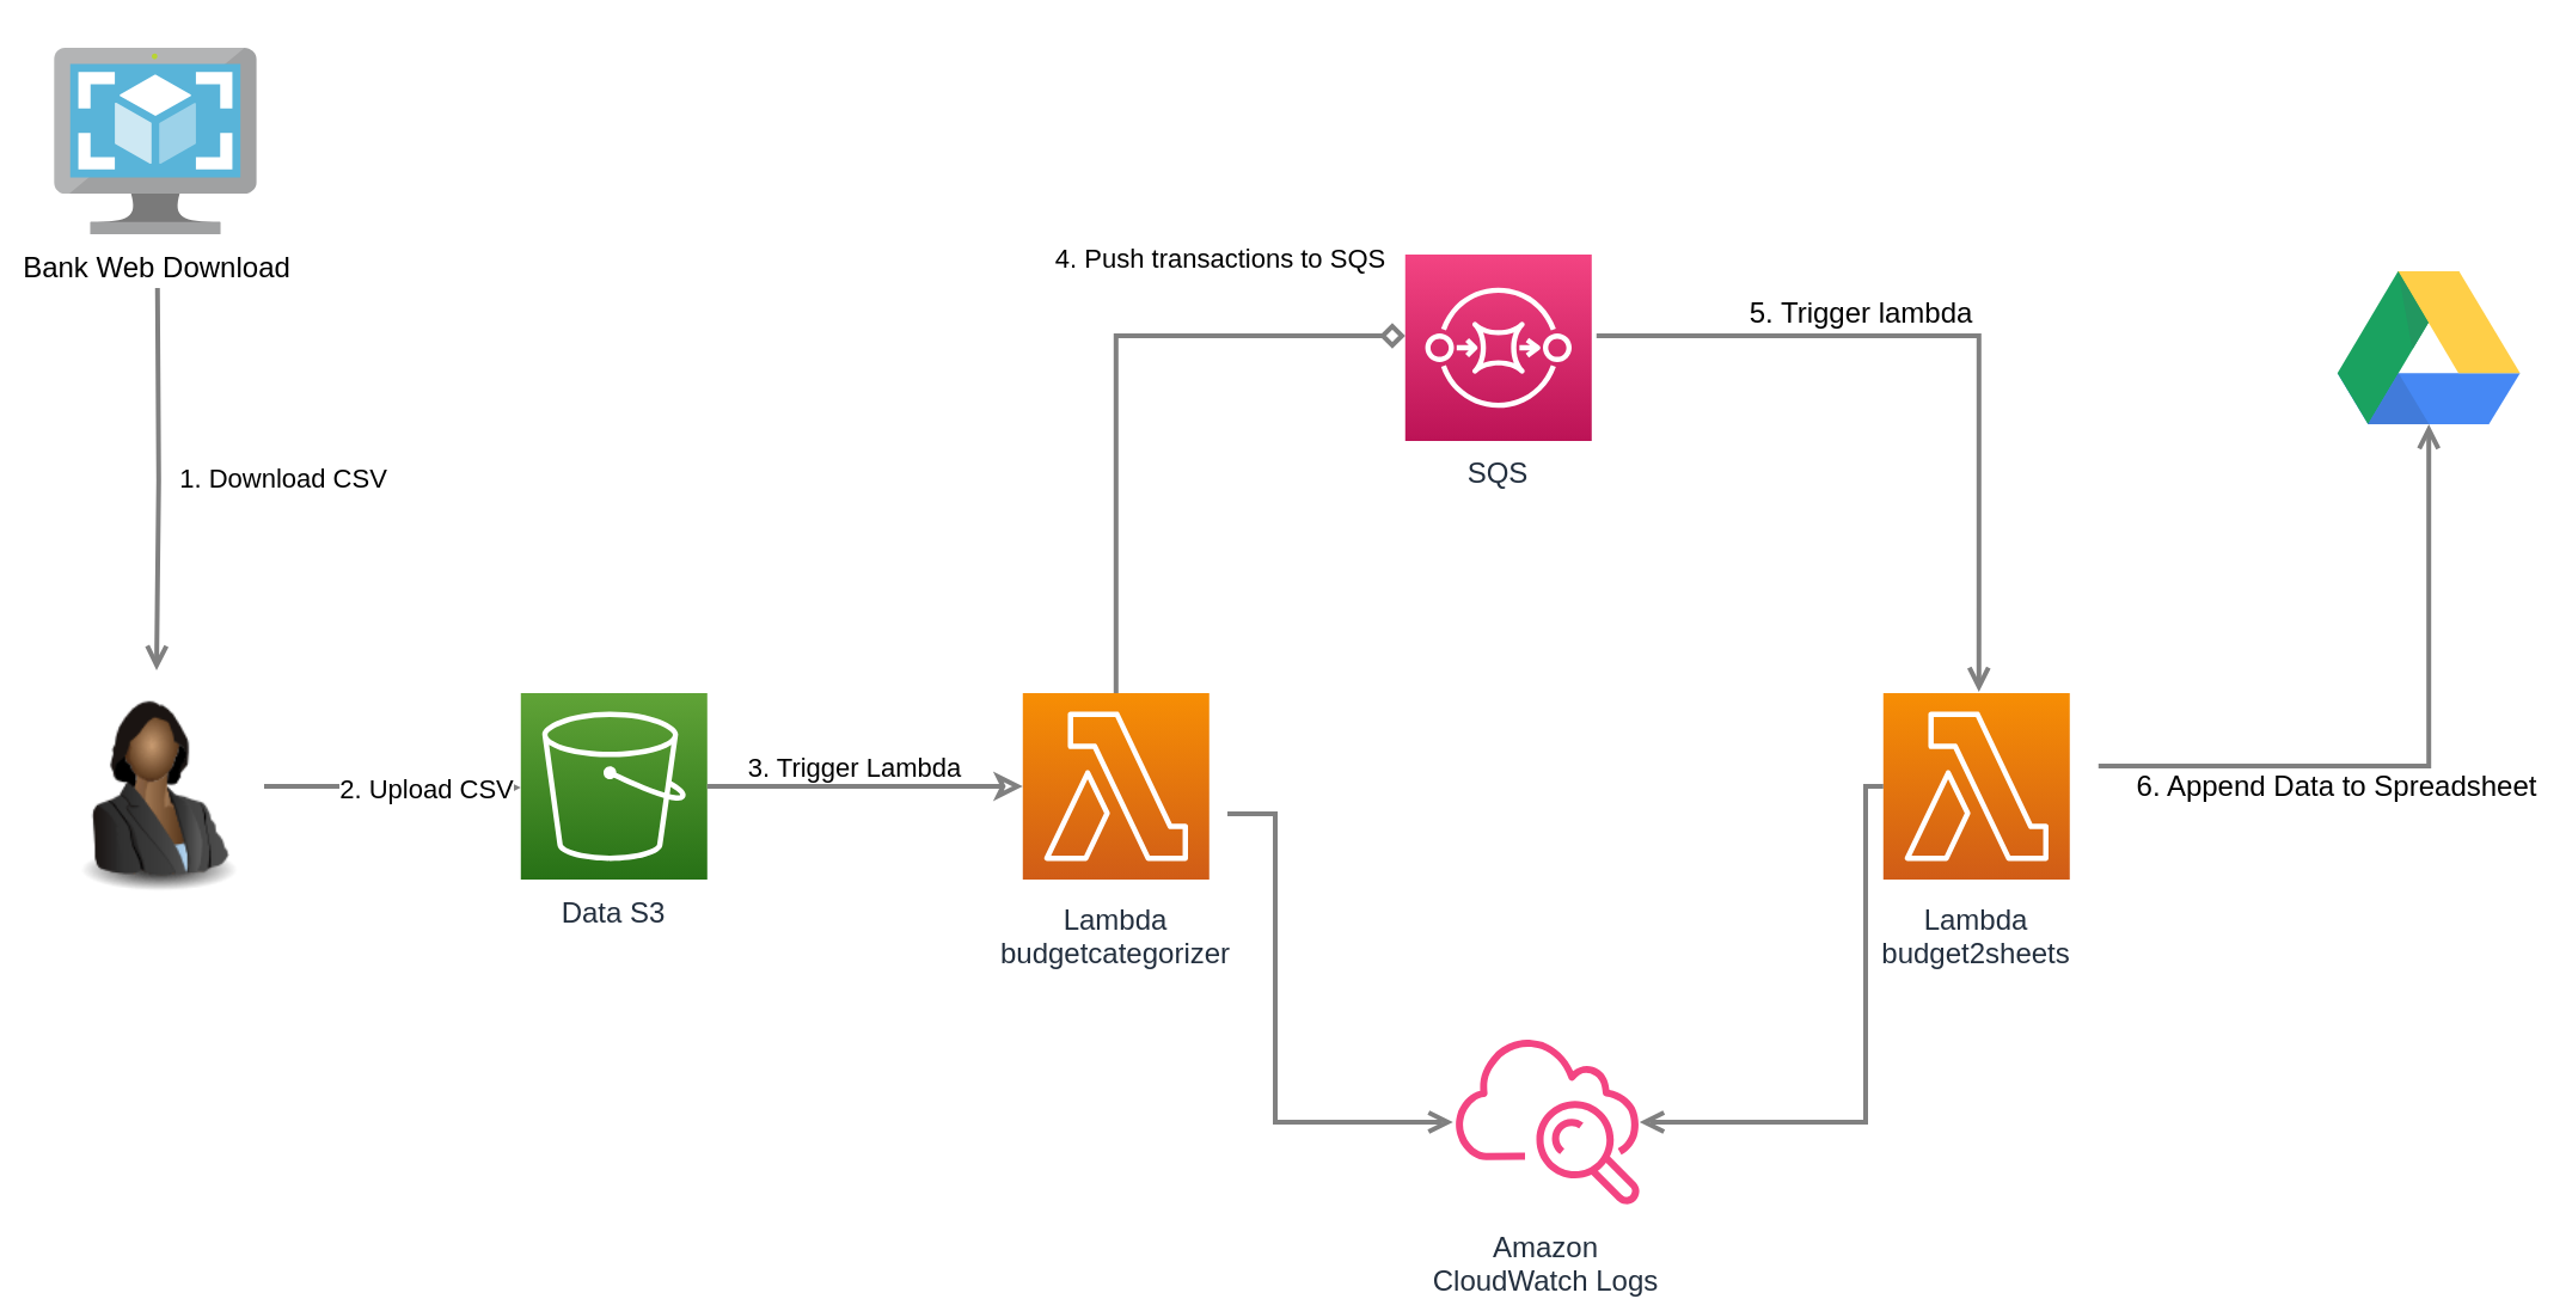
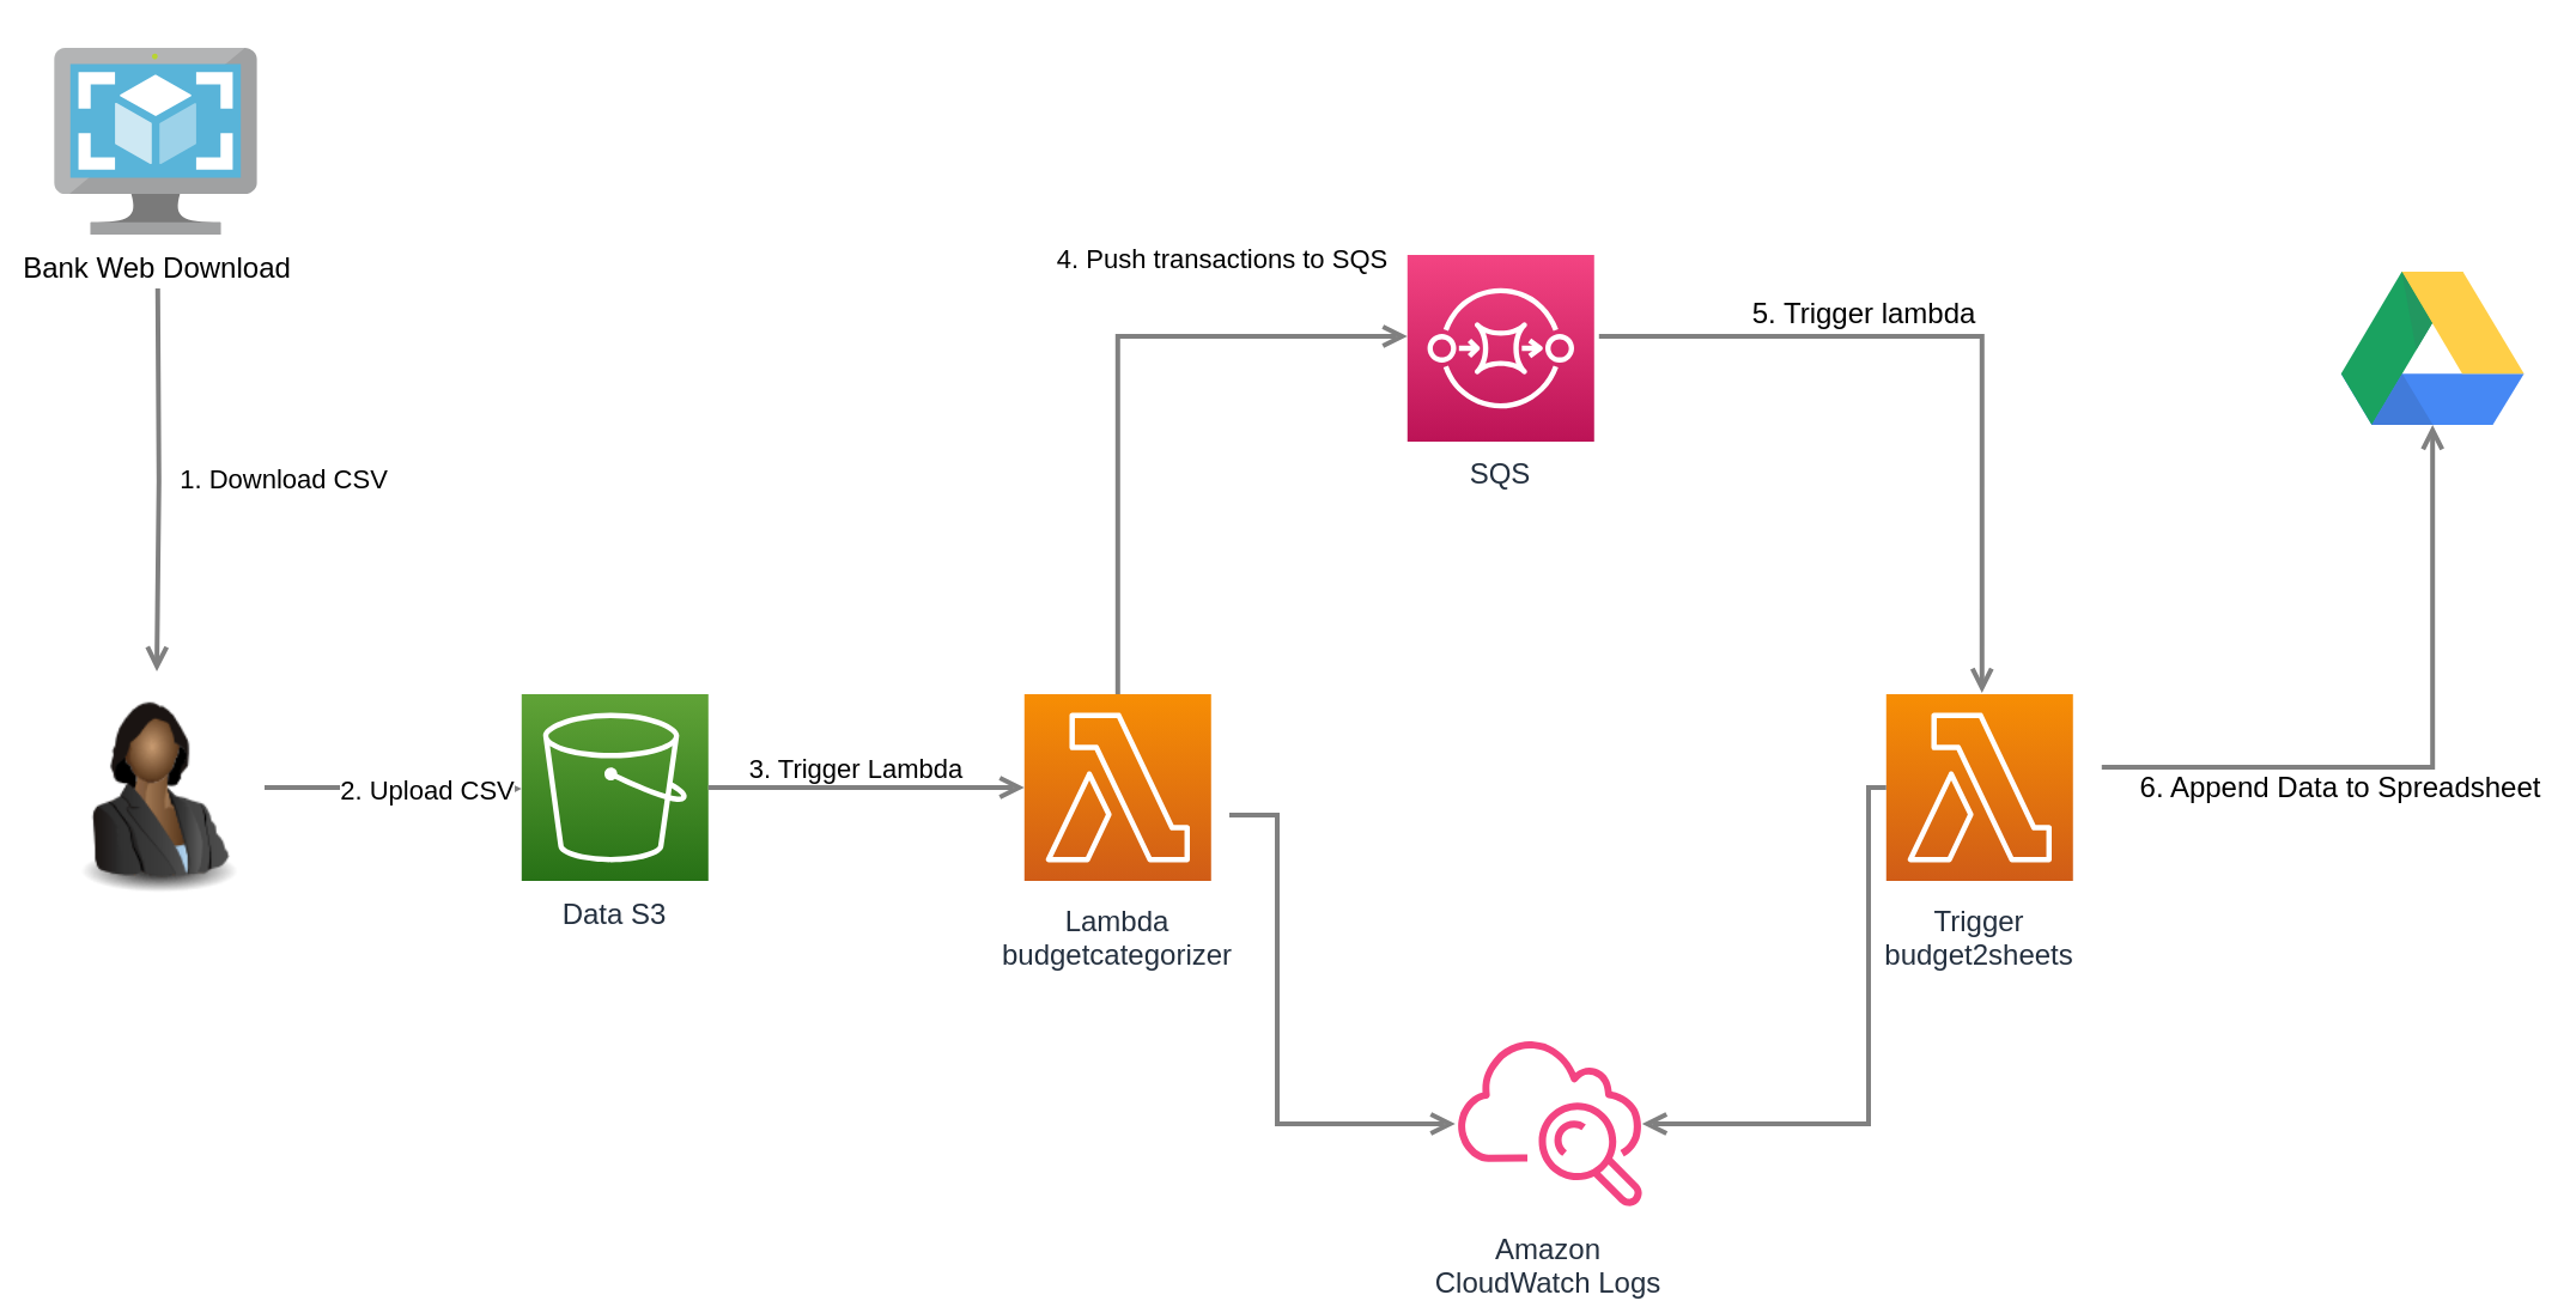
- <mxCell id="2" value="4. Push transactions to SQS" style="edgeStyle=orthogonalEdgeStyle;rounded=0;orthogonalLoop=1;jettySize=auto;html=1;startArrow=none;startFill=0;endArrow=diamond;endFill=0;strokeWidth=2;strokeColor=#808080;" parent="1" source="3" target="10" edge="1"><mxGeometry x="0.105" y="-23" relative="1" as="geometry"><Array as="points"><mxPoint x="466.39" y="140" /></Array><mxPoint x="725.39" y="198" as="sourcePoint" /><mxPoint x="587.39" y="140" as="targetPoint" /><mxPoint x="21" y="-33" as="offset" /></mxGeometry></mxCell>
+ <mxCell id="2" value="4. Push transactions to SQS" style="edgeStyle=orthogonalEdgeStyle;rounded=0;orthogonalLoop=1;jettySize=auto;html=1;startArrow=none;startFill=0;endArrow=open;endFill=0;strokeWidth=2;strokeColor=#808080;" parent="1" source="3" target="10" edge="1"><mxGeometry x="0.105" y="-23" relative="1" as="geometry"><Array as="points"><mxPoint x="466.39" y="140" /></Array><mxPoint x="725.39" y="198" as="sourcePoint" /><mxPoint x="587.39" y="140" as="targetPoint" /><mxPoint x="21" y="-33" as="offset" /></mxGeometry></mxCell>
- <mxCell id="11" value="3. Trigger Lambda" style="edgeStyle=orthogonalEdgeStyle;rounded=0;orthogonalLoop=1;jettySize=auto;html=1;startArrow=none;startFill=0;endArrow=classic;endFill=0;strokeWidth=2;strokeColor=#808080;" edge="1" parent="1" source="8" target="3"><mxGeometry x="-0.061" y="9" relative="1" as="geometry"><Array as="points" /><mxPoint x="120" y="338.5" as="sourcePoint" /><mxPoint x="227.39" y="339" as="targetPoint" /><mxPoint y="1" as="offset" /></mxGeometry></mxCell>
+ <mxCell id="11" value="3. Trigger Lambda" style="edgeStyle=orthogonalEdgeStyle;rounded=0;orthogonalLoop=1;jettySize=auto;html=1;startArrow=none;startFill=0;endArrow=open;endFill=0;strokeWidth=2;strokeColor=#808080;" edge="1" parent="1" source="8" target="3"><mxGeometry x="-0.061" y="9" relative="1" as="geometry"><Array as="points" /><mxPoint x="120" y="338.5" as="sourcePoint" /><mxPoint x="227.39" y="339" as="targetPoint" /><mxPoint y="1" as="offset" /></mxGeometry></mxCell>
- <mxCell id="12" value="Lambda&lt;br&gt;budget2sheets" style="outlineConnect=0;fontColor=#232F3E;gradientColor=#F78E04;gradientDirection=north;fillColor=#D05C17;strokeColor=#ffffff;dashed=0;verticalLabelPosition=bottom;verticalAlign=top;align=center;html=1;fontSize=12;fontStyle=0;aspect=fixed;shape=mxgraph.aws4.resourceIcon;resIcon=mxgraph.aws4.lambda;labelBackgroundColor=#ffffff;spacingTop=3;" vertex="1" parent="1"><mxGeometry x="787.39" y="289.5" width="78" height="78" as="geometry" /></mxCell>
+ <mxCell id="12" value="Trigger&lt;br&gt;budget2sheets" style="outlineConnect=0;fontColor=#232F3E;gradientColor=#F78E04;gradientDirection=north;fillColor=#D05C17;strokeColor=#ffffff;dashed=0;verticalLabelPosition=bottom;verticalAlign=top;align=center;html=1;fontSize=12;fontStyle=0;aspect=fixed;shape=mxgraph.aws4.resourceIcon;resIcon=mxgraph.aws4.lambda;labelBackgroundColor=#ffffff;spacingTop=3;" vertex="1" parent="1"><mxGeometry x="787.39" y="289.5" width="78" height="78" as="geometry" /></mxCell>
